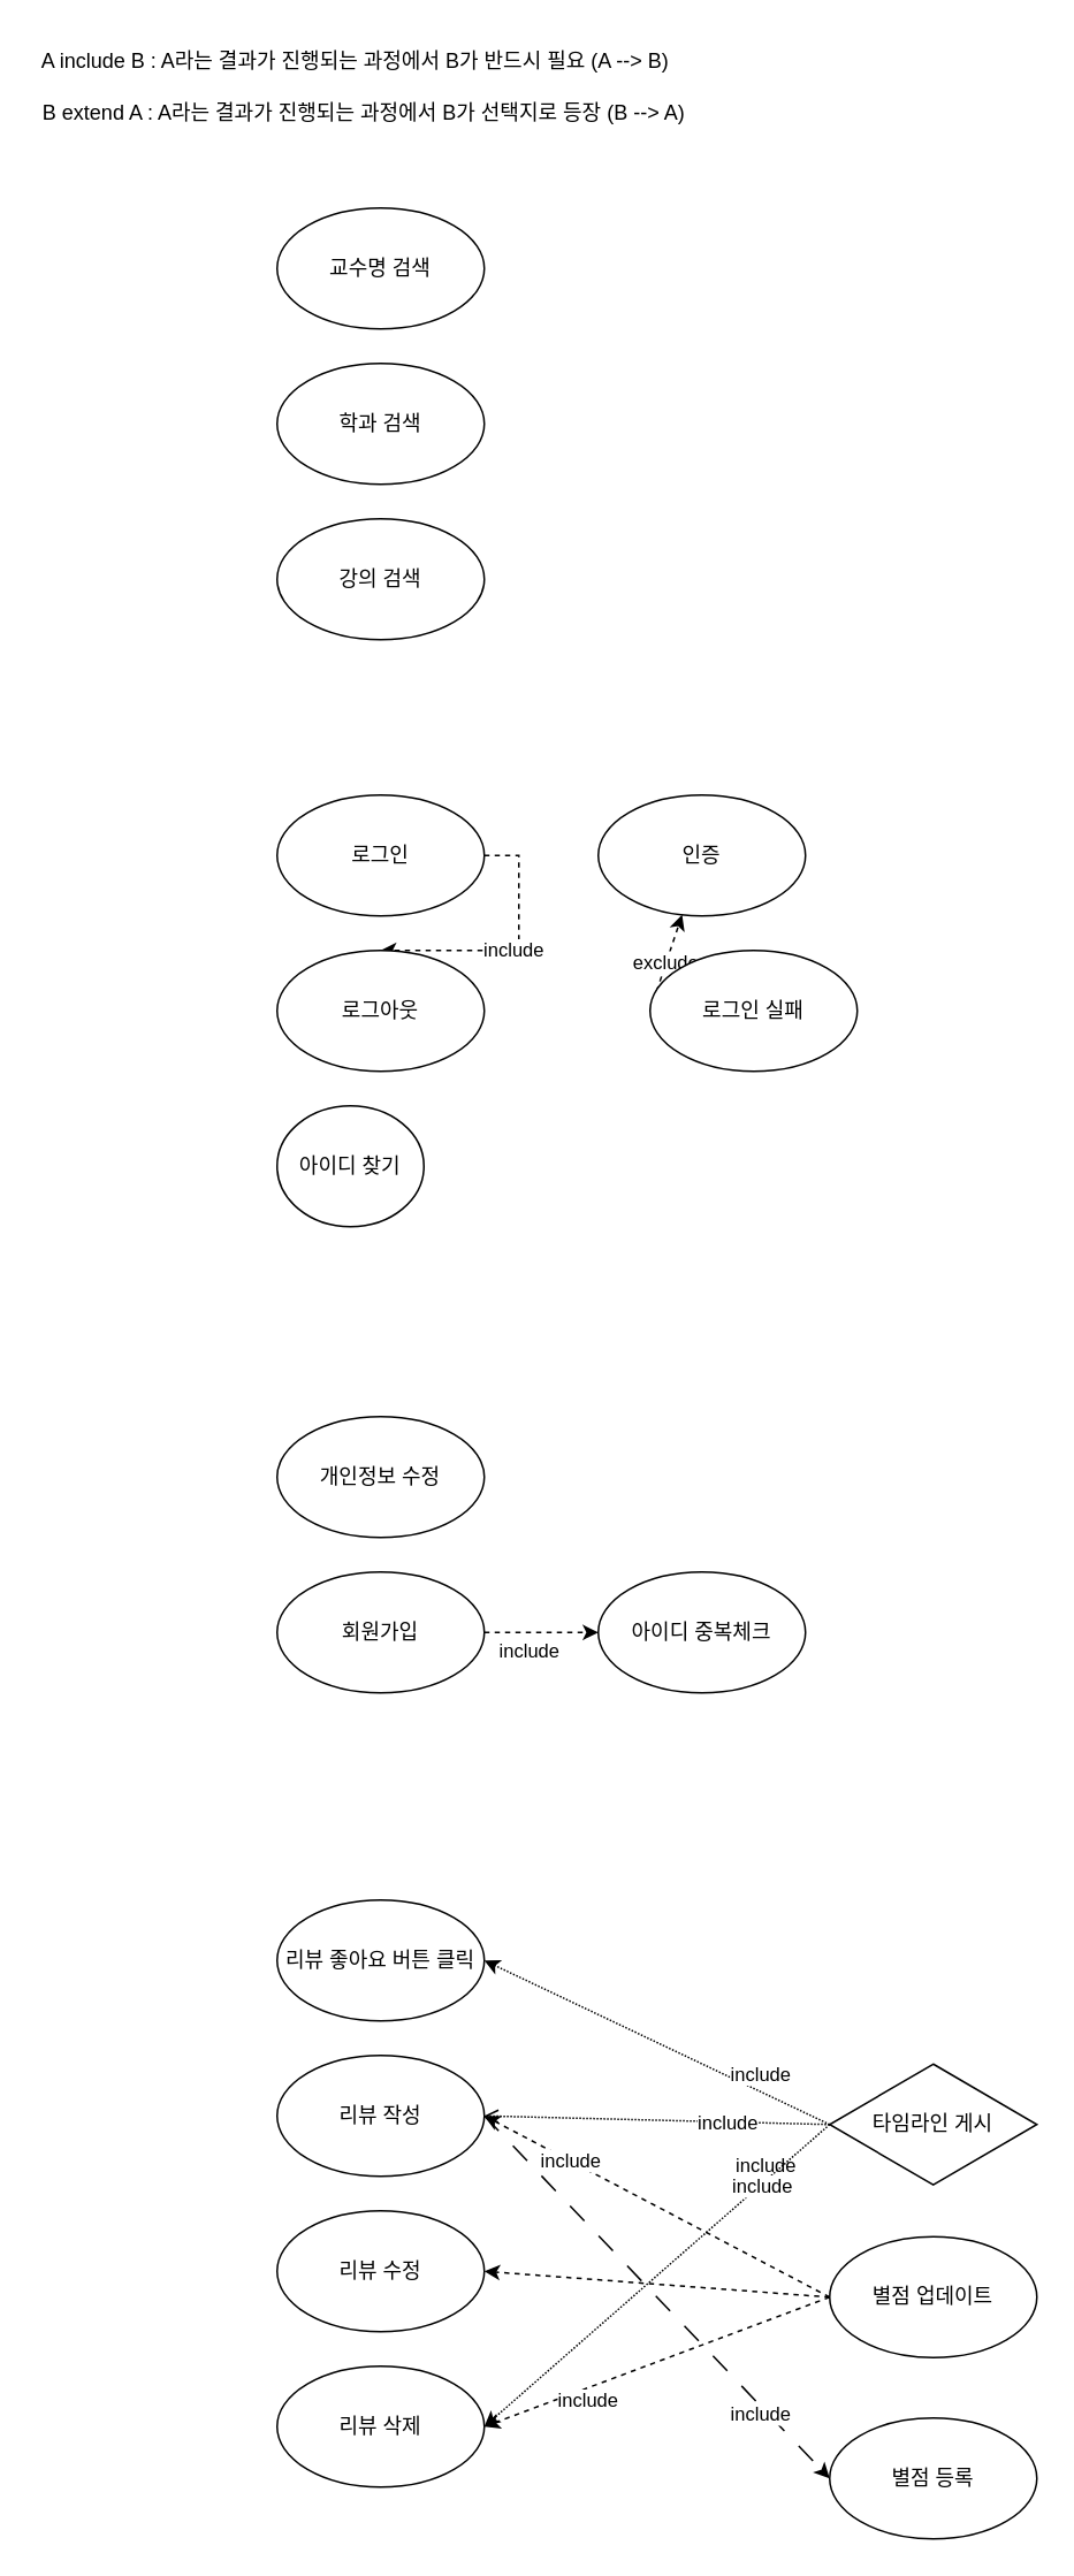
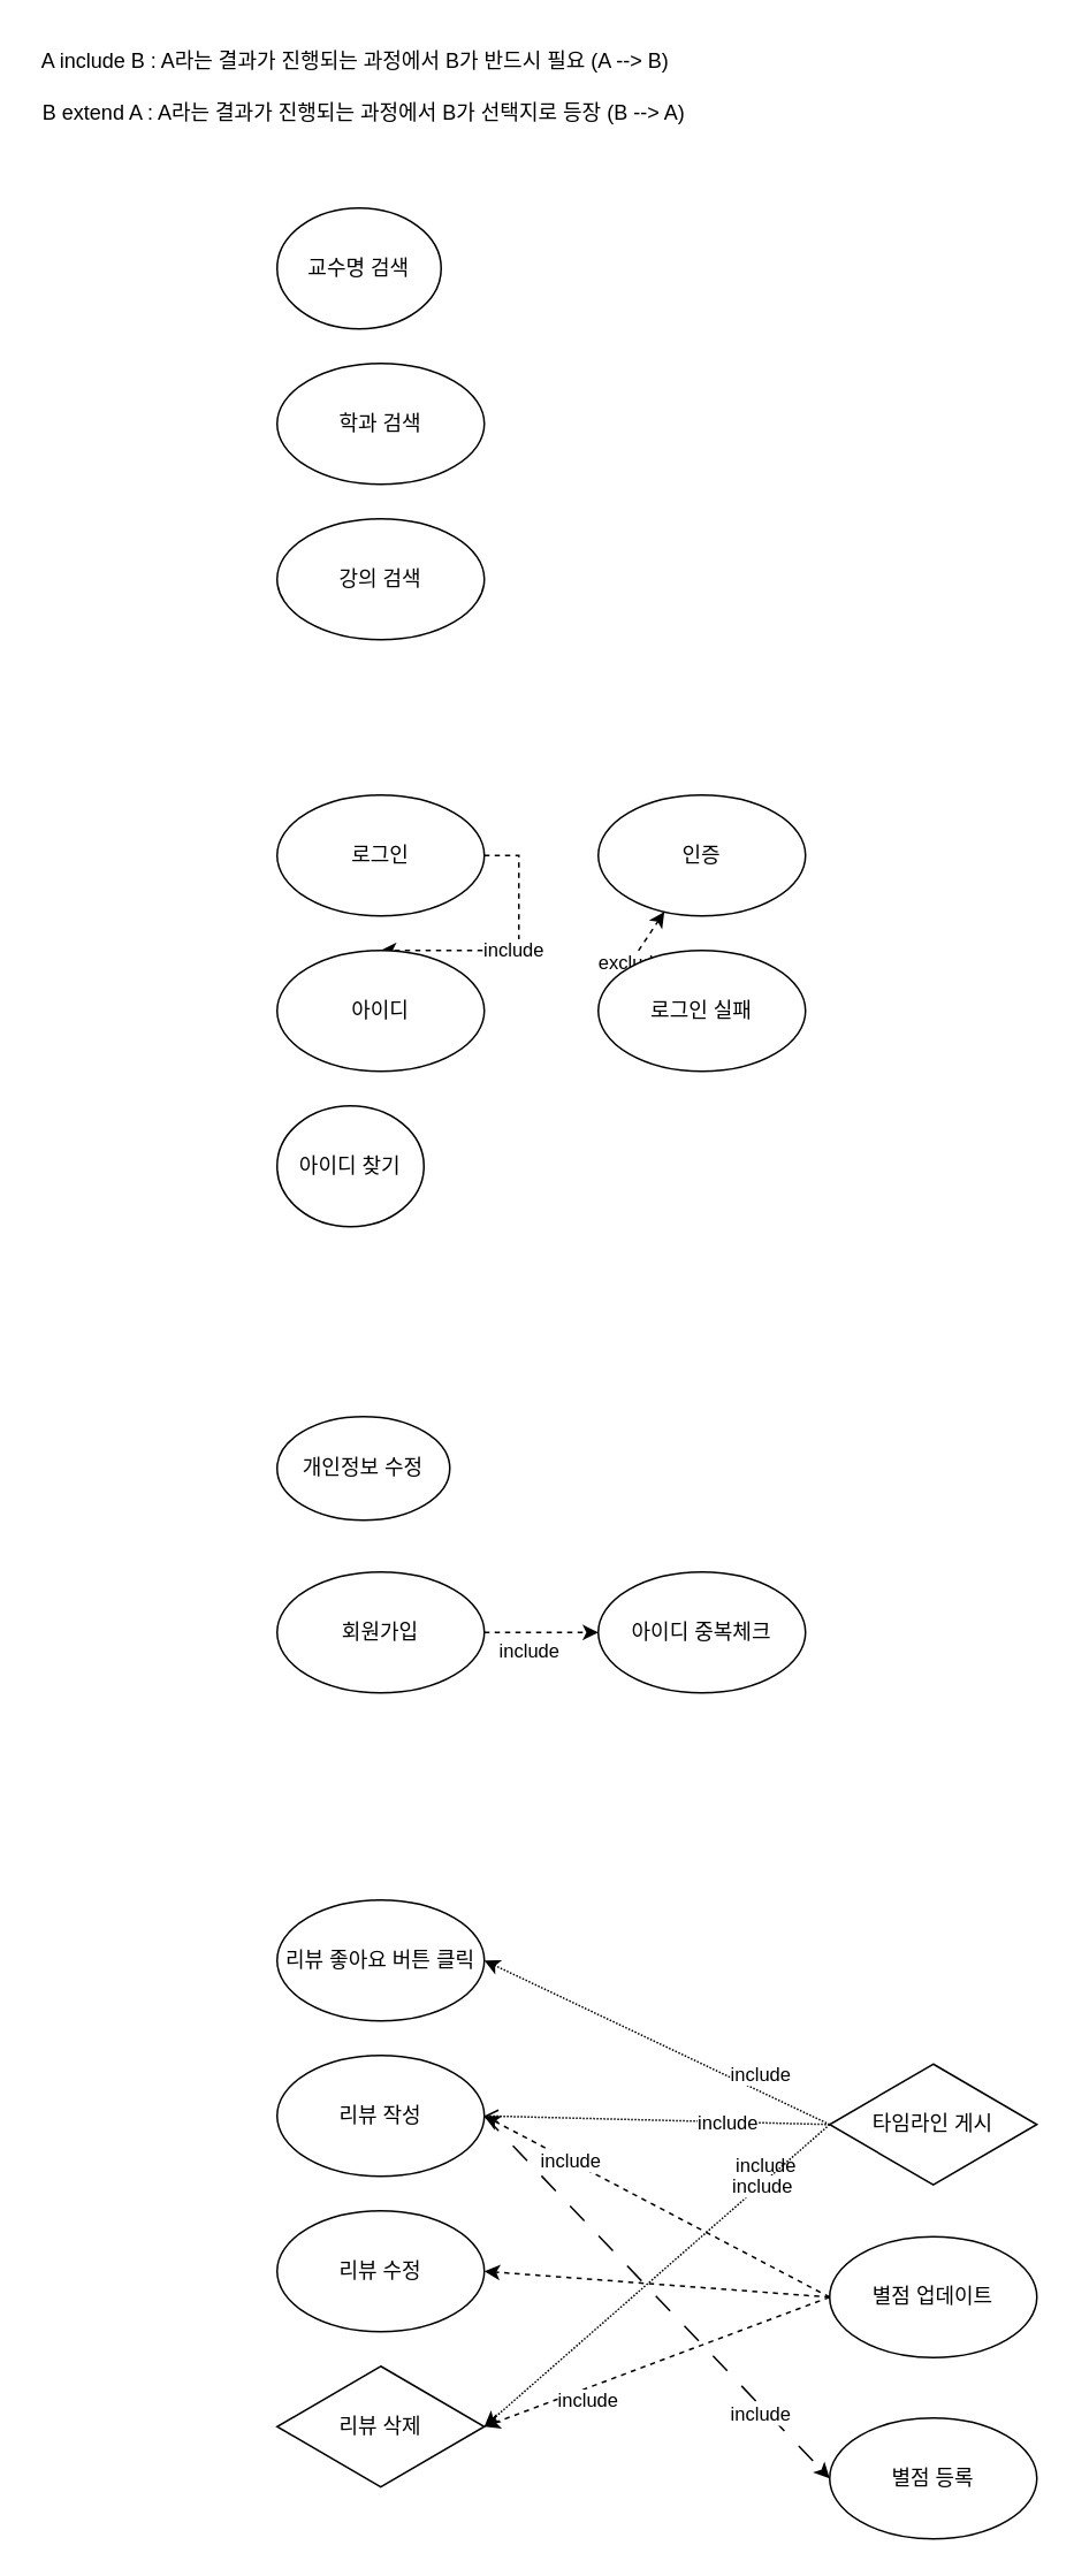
- <mxCell id="14" value="교수명 검색" style="ellipse;whiteSpace=wrap;html=1;" vertex="1" parent="1"><mxGeometry x="160" y="120" width="120" height="70" as="geometry" /></mxCell>
+ <mxCell id="14" value="교수명 검색" style="ellipse;whiteSpace=wrap;html=1;" vertex="1" parent="1"><mxGeometry x="160" y="120" width="95" height="70" as="geometry" /></mxCell>
- <mxCell id="6" value="로그아웃" style="ellipse;whiteSpace=wrap;html=1;" vertex="1" parent="1"><mxGeometry x="160" y="550" width="120" height="70" as="geometry" /></mxCell>
+ <mxCell id="6" value="아이디" style="ellipse;whiteSpace=wrap;html=1;" vertex="1" parent="1"><mxGeometry x="160" y="550" width="120" height="70" as="geometry" /></mxCell>
- <mxCell id="25" value="로그인 실패" style="ellipse;whiteSpace=wrap;html=1;" vertex="1" parent="1"><mxGeometry x="376" y="550" width="120" height="70" as="geometry" /></mxCell>
+ <mxCell id="25" value="로그인 실패" style="ellipse;whiteSpace=wrap;html=1;" vertex="1" parent="1"><mxGeometry x="346" y="550" width="120" height="70" as="geometry" /></mxCell>
- <mxCell id="8" value="개인정보 수정" style="ellipse;whiteSpace=wrap;html=1;" vertex="1" parent="1"><mxGeometry x="160" y="820" width="120" height="70" as="geometry" /></mxCell>
+ <mxCell id="8" value="개인정보 수정" style="ellipse;whiteSpace=wrap;html=1;" vertex="1" parent="1"><mxGeometry x="160" y="820" width="100" height="60" as="geometry" /></mxCell>
- <mxCell id="32" value="리뷰 삭제" style="ellipse;whiteSpace=wrap;html=1;" vertex="1" parent="1"><mxGeometry x="160" y="1370" width="120" height="70" as="geometry" /></mxCell>
+ <mxCell id="32" value="리뷰 삭제" style="rhombus;whiteSpace=wrap;html=1;" vertex="1" parent="1"><mxGeometry x="160" y="1370" width="120" height="70" as="geometry" /></mxCell>
